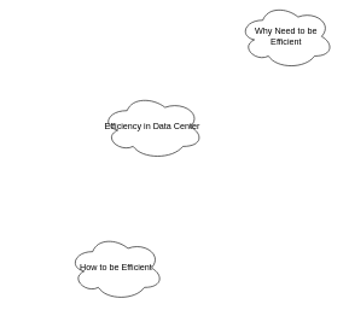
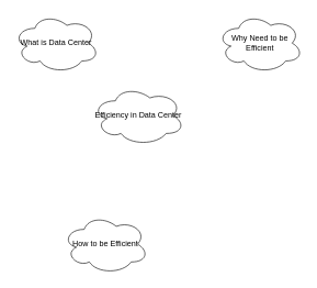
- <mxCell id="4" value="Why Need to be Efficient" style="ellipse;shape=cloud;whiteSpace=wrap;html=1;" vertex="1" parent="1"><mxGeometry x="330" y="5" width="130" height="90" as="geometry" /></mxCell>
+ <mxCell id="4" value="Why Need to be Efficient" style="ellipse;shape=cloud;whiteSpace=wrap;html=1;" vertex="1" parent="1"><mxGeometry x="330" y="20" width="130" height="90" as="geometry" /></mxCell>
+ <mxCell id="3" value="What is Data Center" style="ellipse;shape=cloud;whiteSpace=wrap;html=1;" vertex="1" parent="1"><mxGeometry x="20" y="20" width="130" height="90" as="geometry" /></mxCell>
